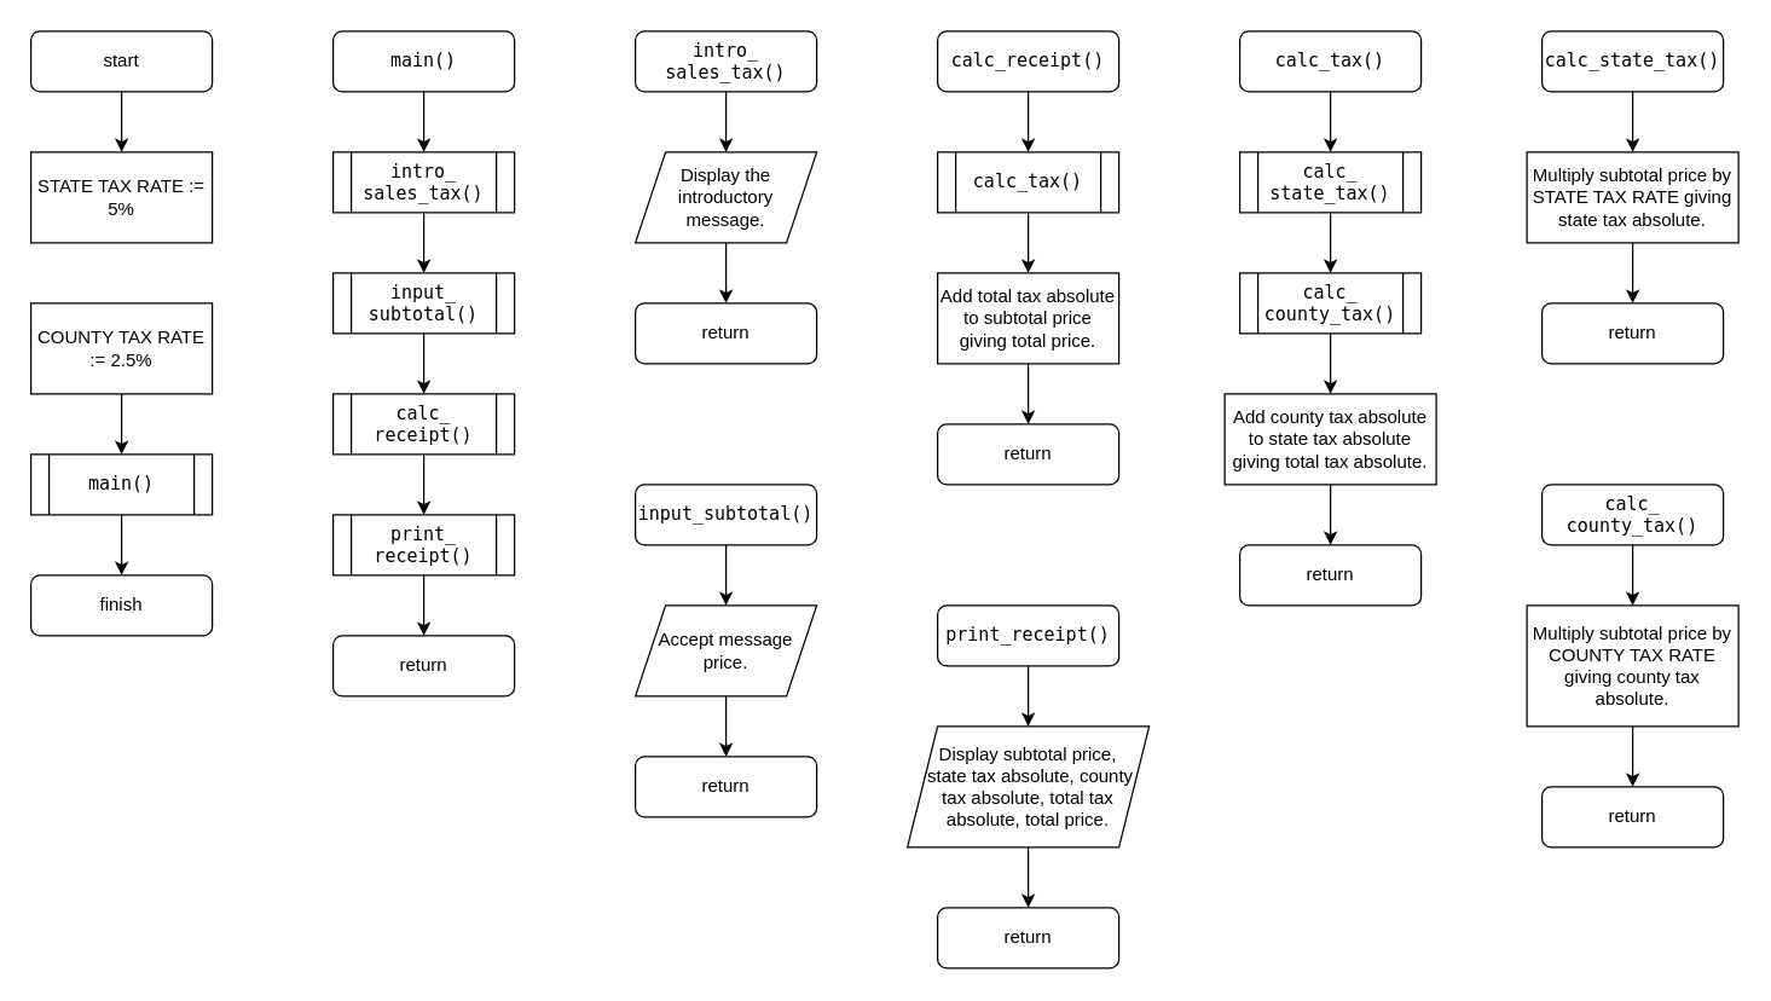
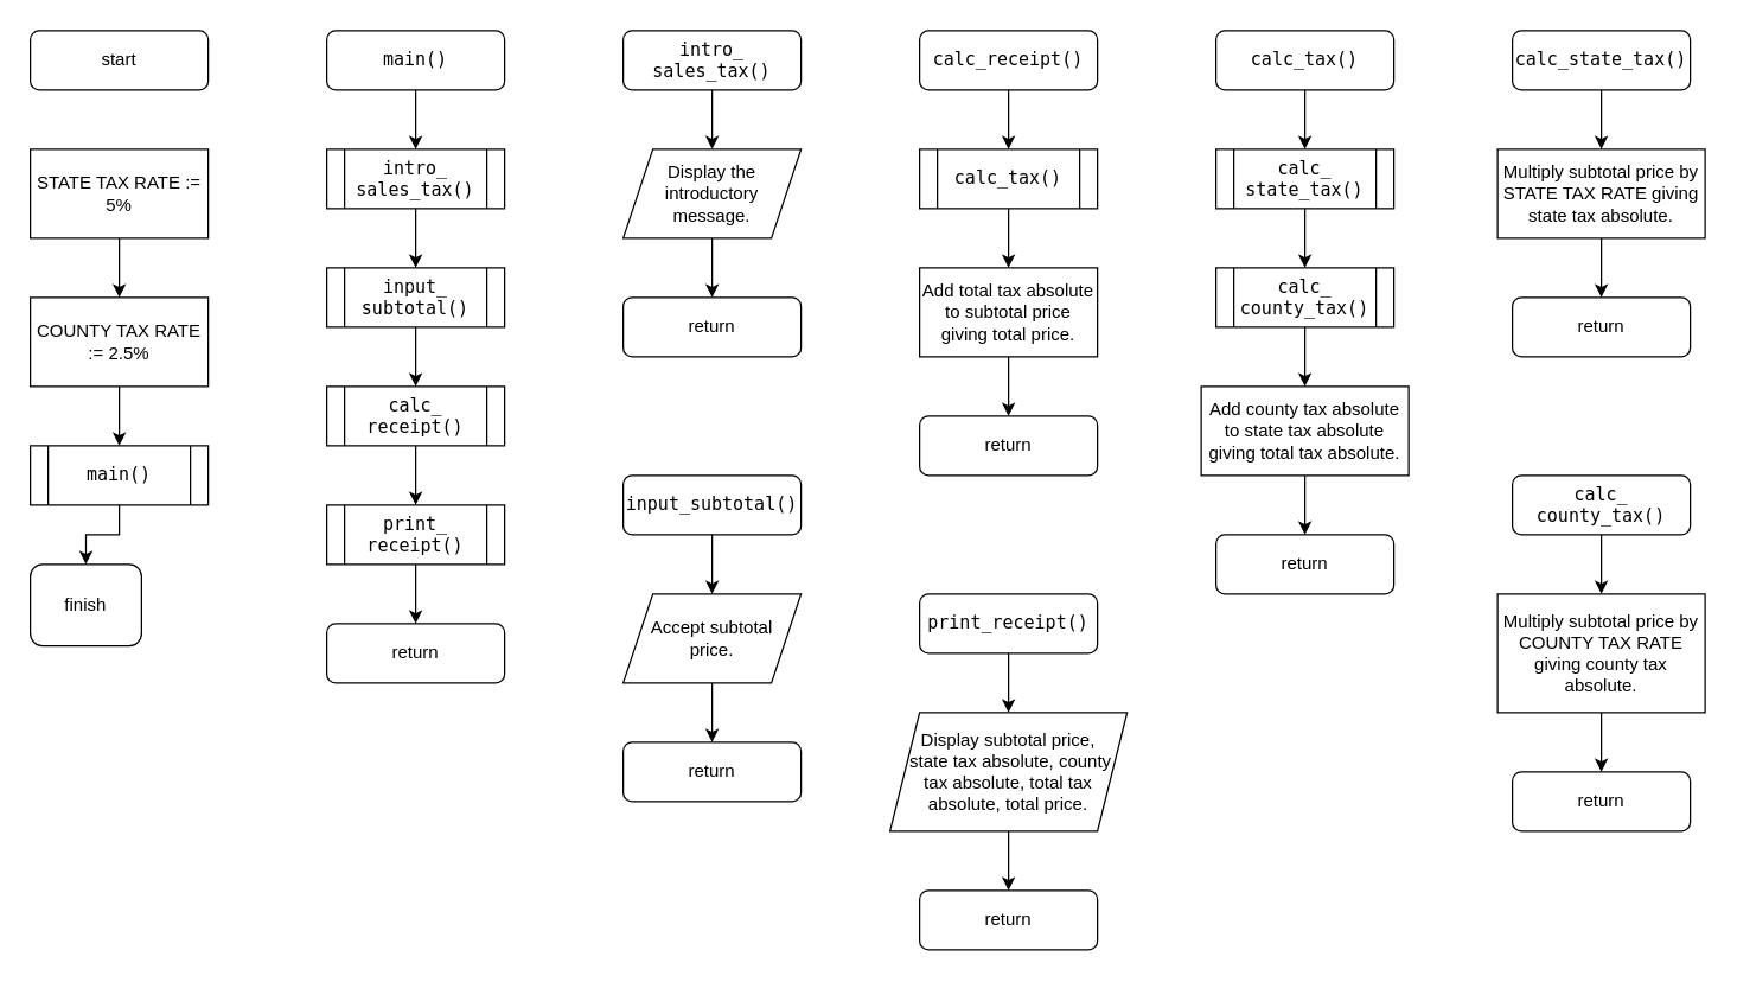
- <mxCell id="2" style="edgeStyle=orthogonalEdgeStyle;rounded=0;orthogonalLoop=1;jettySize=auto;html=1;entryX=0.5;entryY=0;entryDx=0;entryDy=0;" parent="1" source="3" target="5" edge="1"><mxGeometry relative="1" as="geometry" /></mxCell>
+ <mxCell id="4" style="edgeStyle=orthogonalEdgeStyle;rounded=0;orthogonalLoop=1;jettySize=auto;html=1;entryX=0.5;entryY=0;entryDx=0;entryDy=0;" parent="1" source="5" target="7" edge="1"><mxGeometry relative="1" as="geometry" /></mxCell>
- <mxCell id="14" value="finish" style="rounded=1;whiteSpace=wrap;html=1;" vertex="1" parent="1"><mxGeometry x="20" y="380" width="120" height="40" as="geometry" /></mxCell>
+ <mxCell id="14" value="finish" style="rounded=1;whiteSpace=wrap;html=1;" vertex="1" parent="1"><mxGeometry x="20" y="380" width="75" height="55" as="geometry" /></mxCell>
- <mxCell id="56" value="Accept message&lt;br&gt;price." style="shape=parallelogram;perimeter=parallelogramPerimeter;whiteSpace=wrap;html=1;fixedSize=1;" vertex="1" parent="1"><mxGeometry x="420" y="400" width="120" height="60" as="geometry" /></mxCell>
+ <mxCell id="56" value="Accept subtotal&lt;br&gt;price." style="shape=parallelogram;perimeter=parallelogramPerimeter;whiteSpace=wrap;html=1;fixedSize=1;" vertex="1" parent="1"><mxGeometry x="420" y="400" width="120" height="60" as="geometry" /></mxCell>
